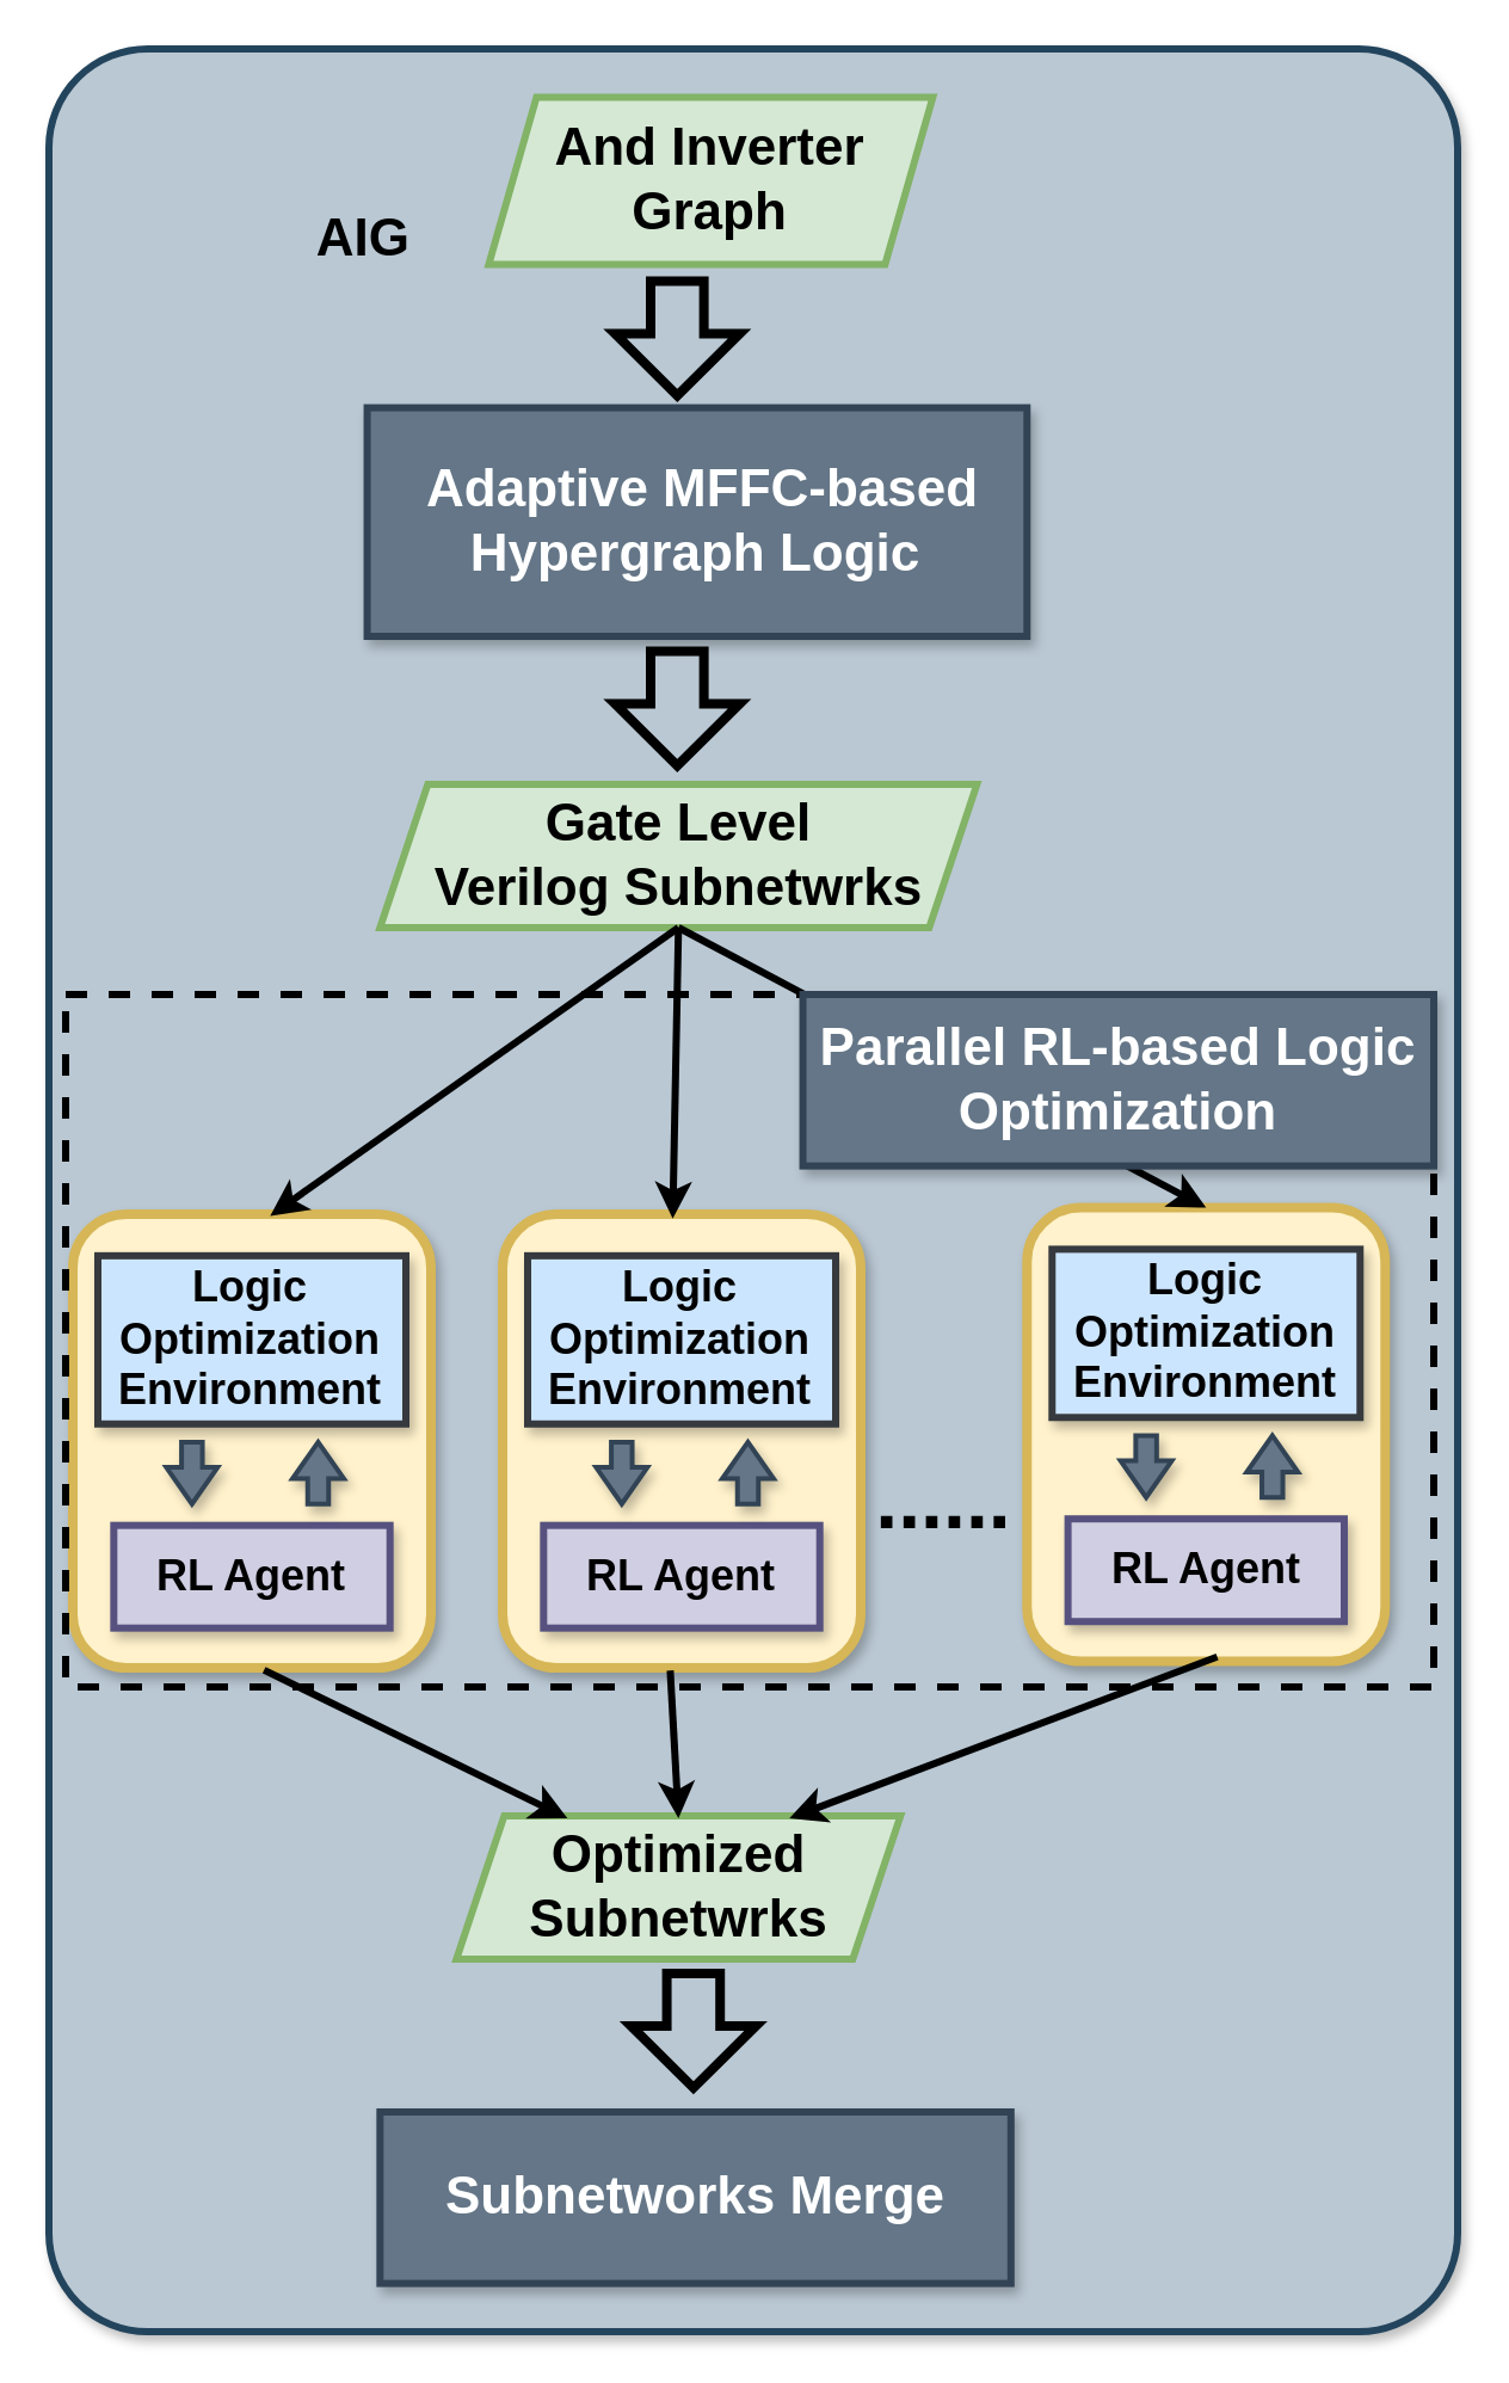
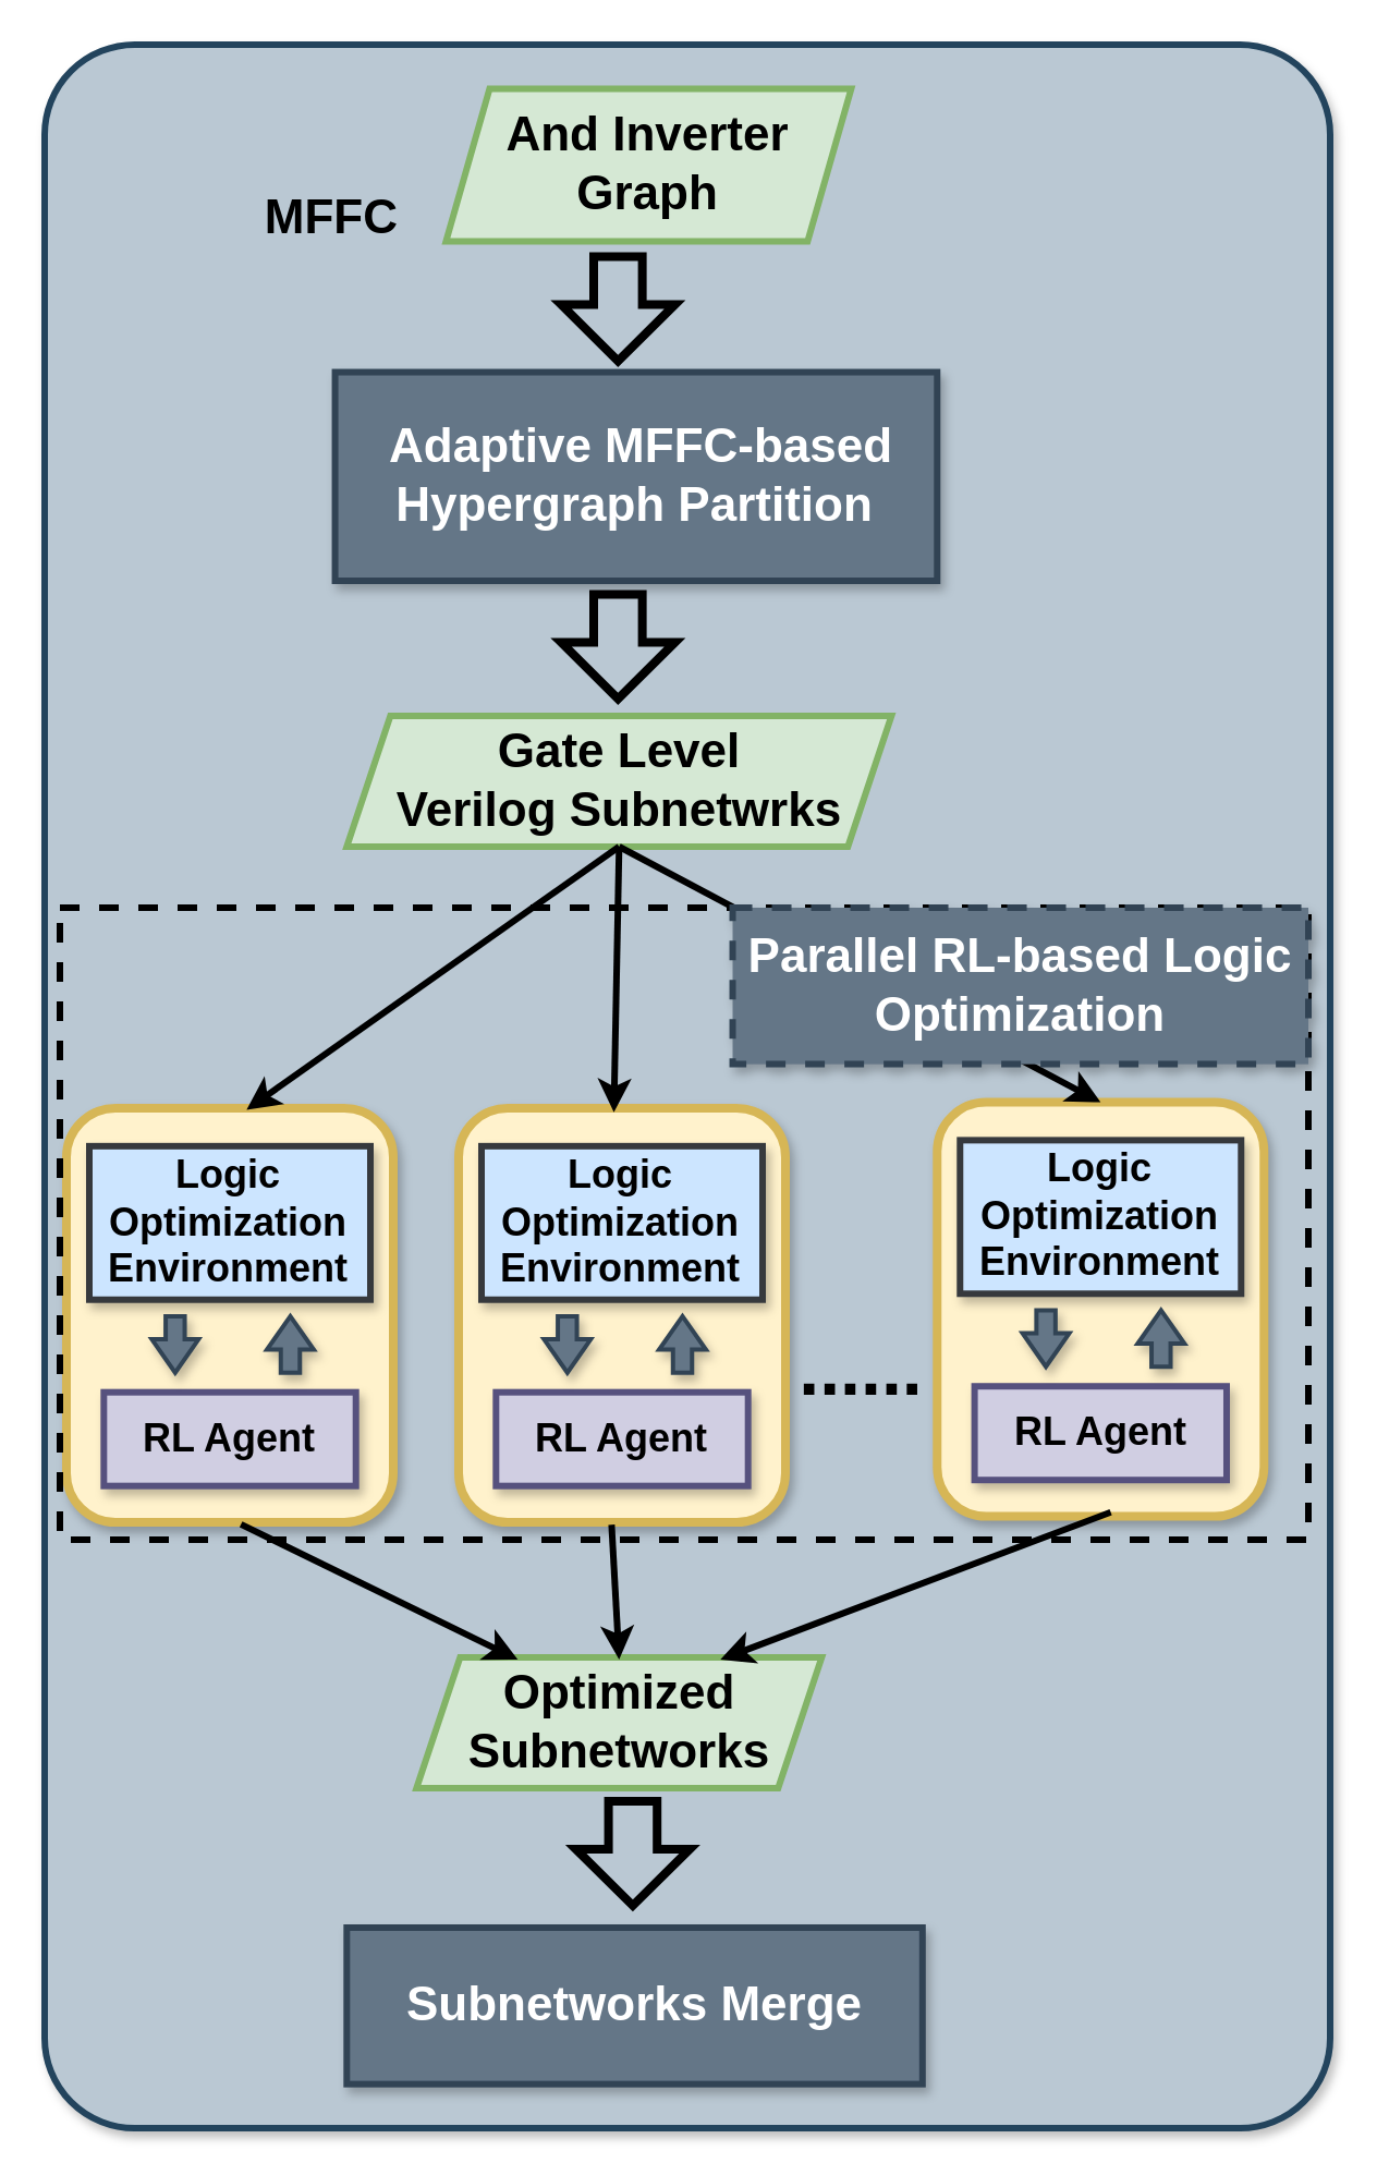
- <mxCell id="3" value="&lt;b style=&quot;&quot;&gt;&lt;font style=&quot;font-size: 22px;&quot;&gt;AIG&amp;nbsp;&lt;/font&gt;&lt;/b&gt;" style="text;html=1;align=center;verticalAlign=middle;whiteSpace=wrap;rounded=0;" vertex="1" parent="1"><mxGeometry x="118.38" y="94.85" width="74.12" height="10.15" as="geometry" /></mxCell>
+ <mxCell id="3" value="&lt;b style=&quot;&quot;&gt;&lt;font style=&quot;font-size: 22px;&quot;&gt;MFFC&amp;nbsp;&lt;/font&gt;&lt;/b&gt;" style="text;html=1;align=center;verticalAlign=middle;whiteSpace=wrap;rounded=0;" vertex="1" parent="1"><mxGeometry x="118.38" y="94.85" width="74.12" height="10.15" as="geometry" /></mxCell>
- <mxCell id="8" value="&lt;b style=&quot;color: rgb(0, 0, 0);&quot;&gt;&lt;font style=&quot;font-size: 22px;&quot; color=&quot;#ffffff&quot;&gt;&amp;nbsp;Adaptive MFFC-based Hypergraph Logic&lt;/font&gt;&lt;/b&gt;" style="rounded=0;whiteSpace=wrap;html=1;fillColor=#647687;fontColor=#ffffff;strokeColor=#314354;strokeWidth=3;shadow=1;container=0;" vertex="1" parent="1"><mxGeometry x="153.29" y="170.27" width="276.35" height="95.74" as="geometry" /></mxCell>
+ <mxCell id="8" value="&lt;b style=&quot;color: rgb(0, 0, 0);&quot;&gt;&lt;font style=&quot;font-size: 22px;&quot; color=&quot;#ffffff&quot;&gt;&amp;nbsp;Adaptive MFFC-based Hypergraph Partition&lt;/font&gt;&lt;/b&gt;" style="rounded=0;whiteSpace=wrap;html=1;fillColor=#647687;fontColor=#ffffff;strokeColor=#314354;strokeWidth=3;shadow=1;container=0;" vertex="1" parent="1"><mxGeometry x="153.29" y="170.27" width="276.35" height="95.74" as="geometry" /></mxCell>
- <mxCell id="35" value="&lt;span style=&quot;font-size: 22px;&quot;&gt;&lt;b&gt;Parallel RL-based Logic Optimization&lt;/b&gt;&lt;/span&gt;" style="rounded=0;whiteSpace=wrap;html=1;fillColor=#647687;fontColor=#ffffff;strokeColor=#314354;strokeWidth=3;shadow=1;container=0;" vertex="1" parent="1"><mxGeometry x="335.766" y="416.002" width="264.237" height="71.808" as="geometry" /></mxCell>
+ <mxCell id="35" value="&lt;span style=&quot;font-size: 22px;&quot;&gt;&lt;b&gt;Parallel RL-based Logic Optimization&lt;/b&gt;&lt;/span&gt;" style="rounded=0;whiteSpace=wrap;html=1;fillColor=#647687;fontColor=#ffffff;strokeColor=#314354;strokeWidth=3;shadow=1;container=0;dashed=1;" vertex="1" parent="1"><mxGeometry x="335.766" y="416.002" width="264.237" height="71.808" as="geometry" /></mxCell>
- <mxCell id="12" value="&lt;div&gt;&lt;b style=&quot;font-size: 22px;&quot;&gt;Optimized Subnetwrks&lt;/b&gt;&lt;br&gt;&lt;/div&gt;" style="shape=parallelogram;perimeter=parallelogramPerimeter;whiteSpace=wrap;html=1;fixedSize=1;fillColor=#d5e8d4;strokeColor=#82b366;strokeWidth=3;" vertex="1" parent="1"><mxGeometry x="190.67" y="760" width="185.98" height="60" as="geometry" /></mxCell>
+ <mxCell id="12" value="&lt;div&gt;&lt;b style=&quot;font-size: 22px;&quot;&gt;Optimized Subnetworks&lt;/b&gt;&lt;br&gt;&lt;/div&gt;" style="shape=parallelogram;perimeter=parallelogramPerimeter;whiteSpace=wrap;html=1;fixedSize=1;fillColor=#d5e8d4;strokeColor=#82b366;strokeWidth=3;" vertex="1" parent="1"><mxGeometry x="190.67" y="760" width="185.98" height="60" as="geometry" /></mxCell>
